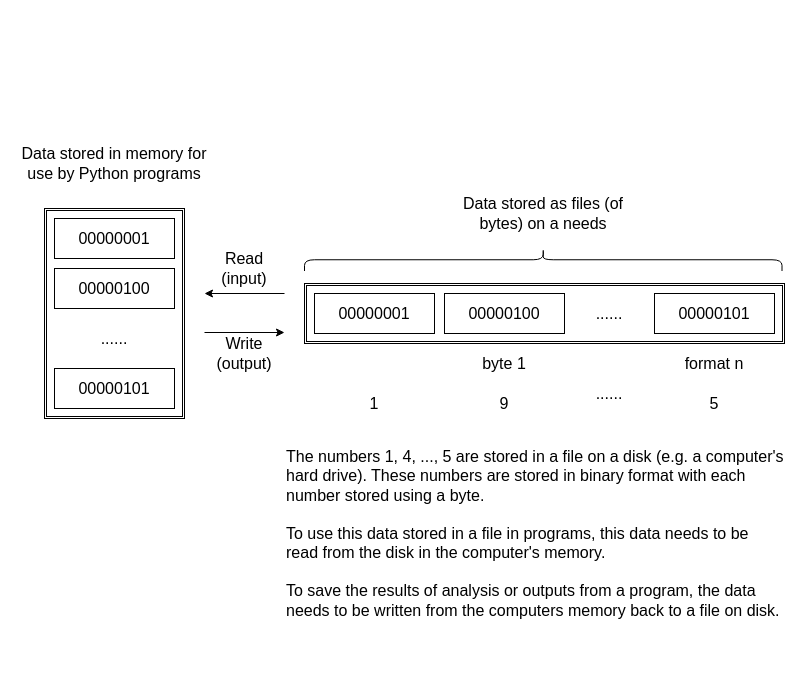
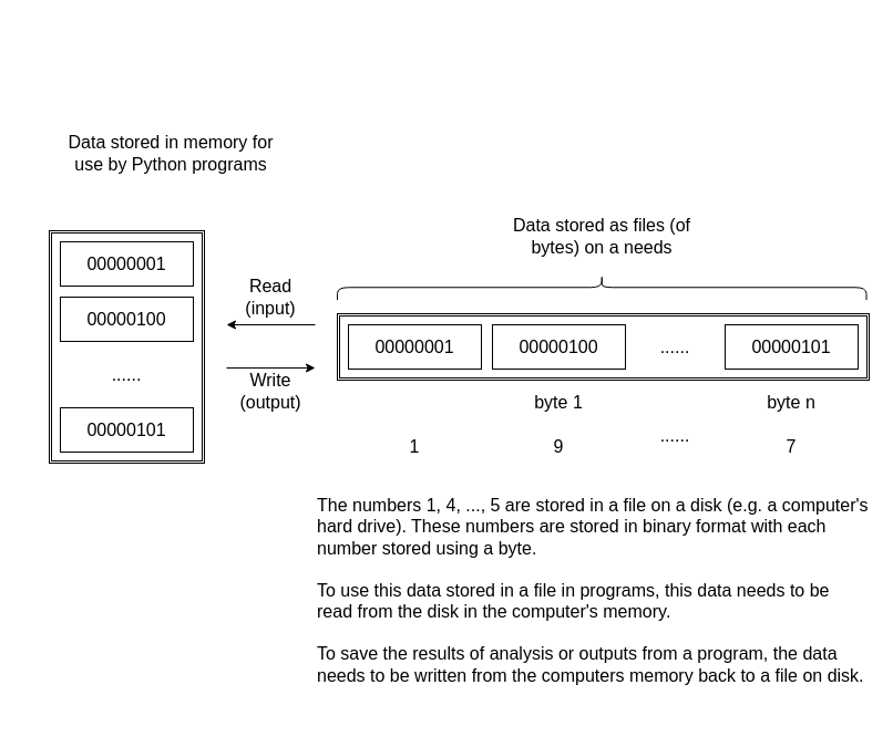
- <mxCell id="20" value="&lt;span style=&quot;font-size: 16px&quot;&gt;Data stored in memory for use by Python programs&lt;/span&gt;" style="text;html=1;align=center;verticalAlign=middle;whiteSpace=wrap;rounded=0;strokeColor=none;" vertex="1" parent="1"><mxGeometry x="20.25" y="133" width="187.5" height="60" as="geometry" /></mxCell>
+ <mxCell id="20" value="&lt;span style=&quot;font-size: 16px&quot;&gt;Data stored in memory for use by Python programs&lt;/span&gt;" style="text;html=1;align=center;verticalAlign=middle;whiteSpace=wrap;rounded=0;strokeColor=none;" vertex="1" parent="1"><mxGeometry x="60.25" y="108" width="187.5" height="60" as="geometry" /></mxCell>
- <mxCell id="12" value="&lt;span style=&quot;font-size: 16px&quot;&gt;format n&lt;/span&gt;" style="text;html=1;align=center;verticalAlign=middle;whiteSpace=wrap;rounded=0;strokeColor=none;" vertex="1" parent="1"><mxGeometry x="654" y="343" width="120" height="40" as="geometry" /></mxCell>
+ <mxCell id="12" value="&lt;span style=&quot;font-size: 16px&quot;&gt;byte n&lt;/span&gt;" style="text;html=1;align=center;verticalAlign=middle;whiteSpace=wrap;rounded=0;strokeColor=none;" vertex="1" parent="1"><mxGeometry x="654" y="343" width="120" height="40" as="geometry" /></mxCell>
- <mxCell id="8" value="&lt;font style=&quot;font-size: 16px&quot;&gt;5&lt;/font&gt;" style="text;html=1;align=center;verticalAlign=middle;whiteSpace=wrap;rounded=0;strokeColor=none;" vertex="1" parent="1"><mxGeometry x="654" y="383" width="120" height="40" as="geometry" /></mxCell>
+ <mxCell id="8" value="&lt;font style=&quot;font-size: 16px&quot;&gt;7&lt;/font&gt;" style="text;html=1;align=center;verticalAlign=middle;whiteSpace=wrap;rounded=0;strokeColor=none;" vertex="1" parent="1"><mxGeometry x="654" y="383" width="120" height="40" as="geometry" /></mxCell>
